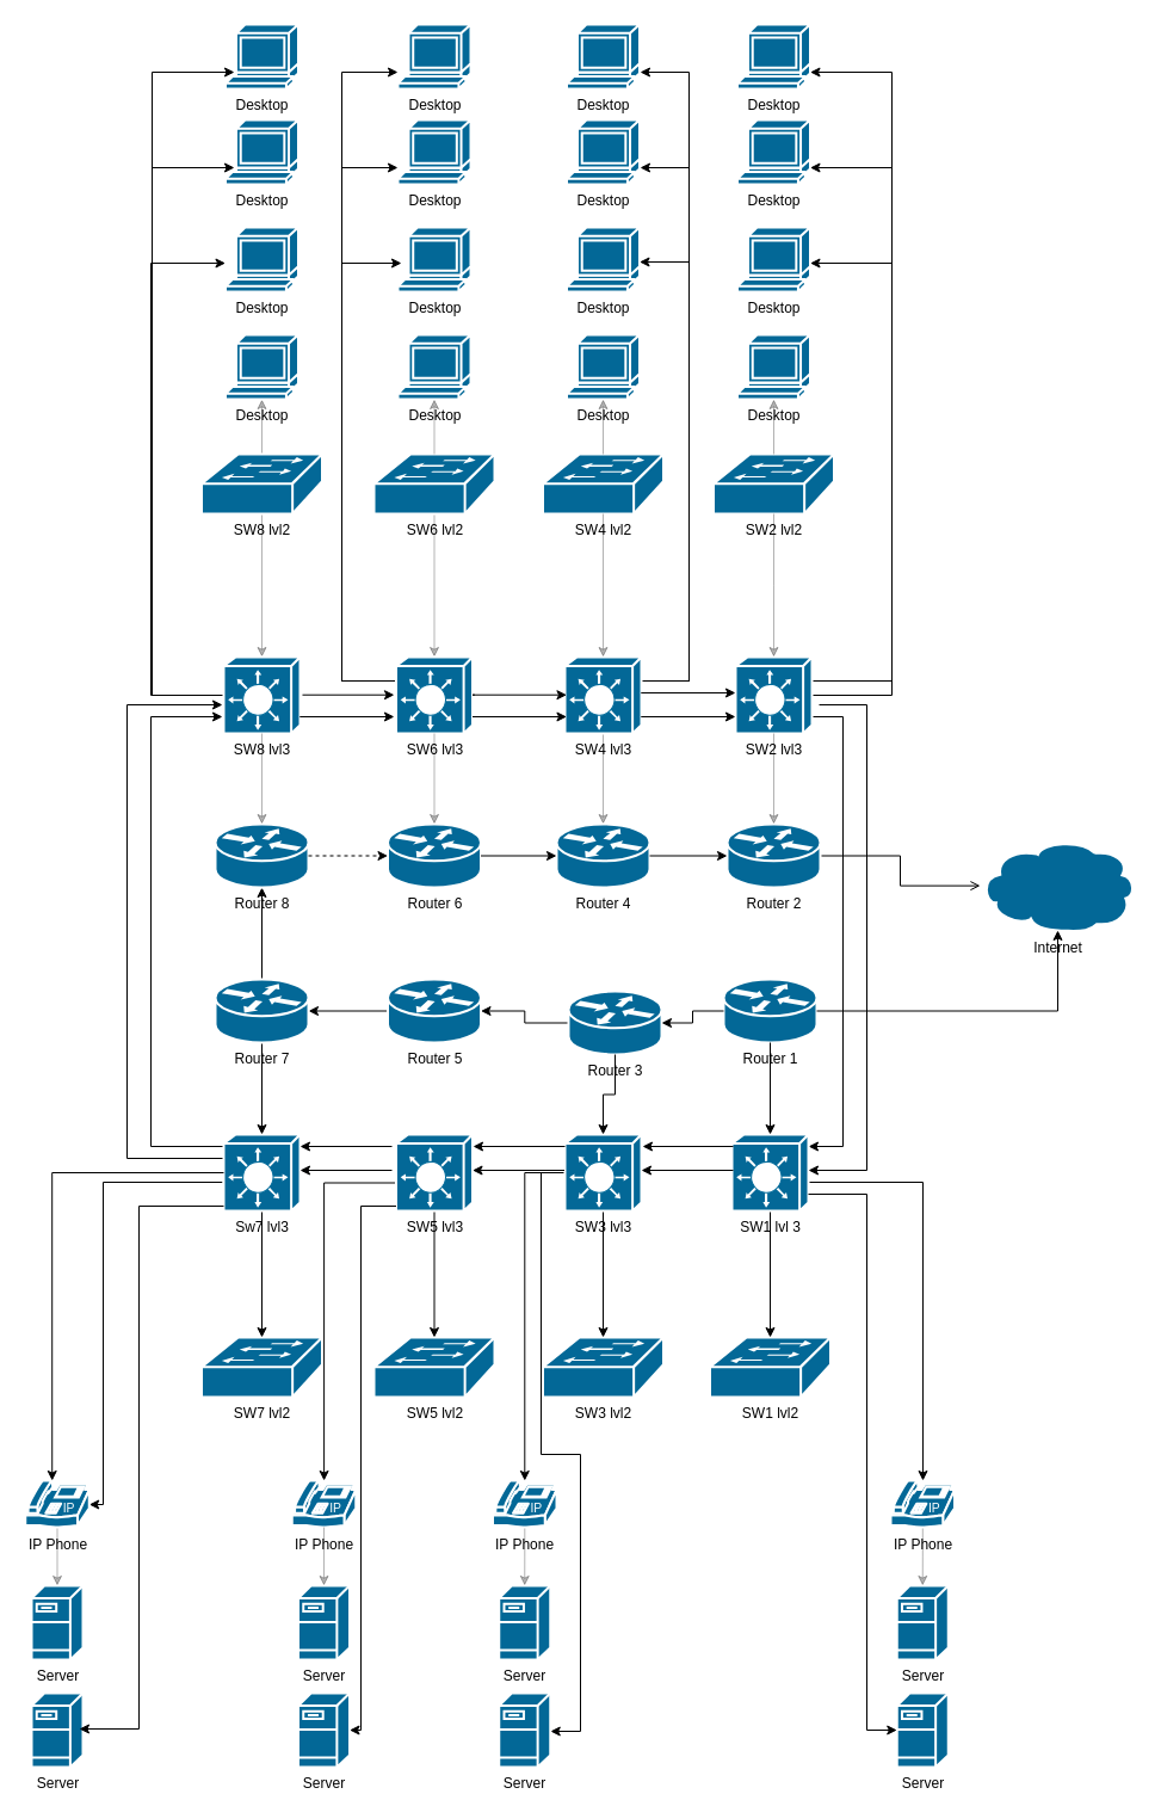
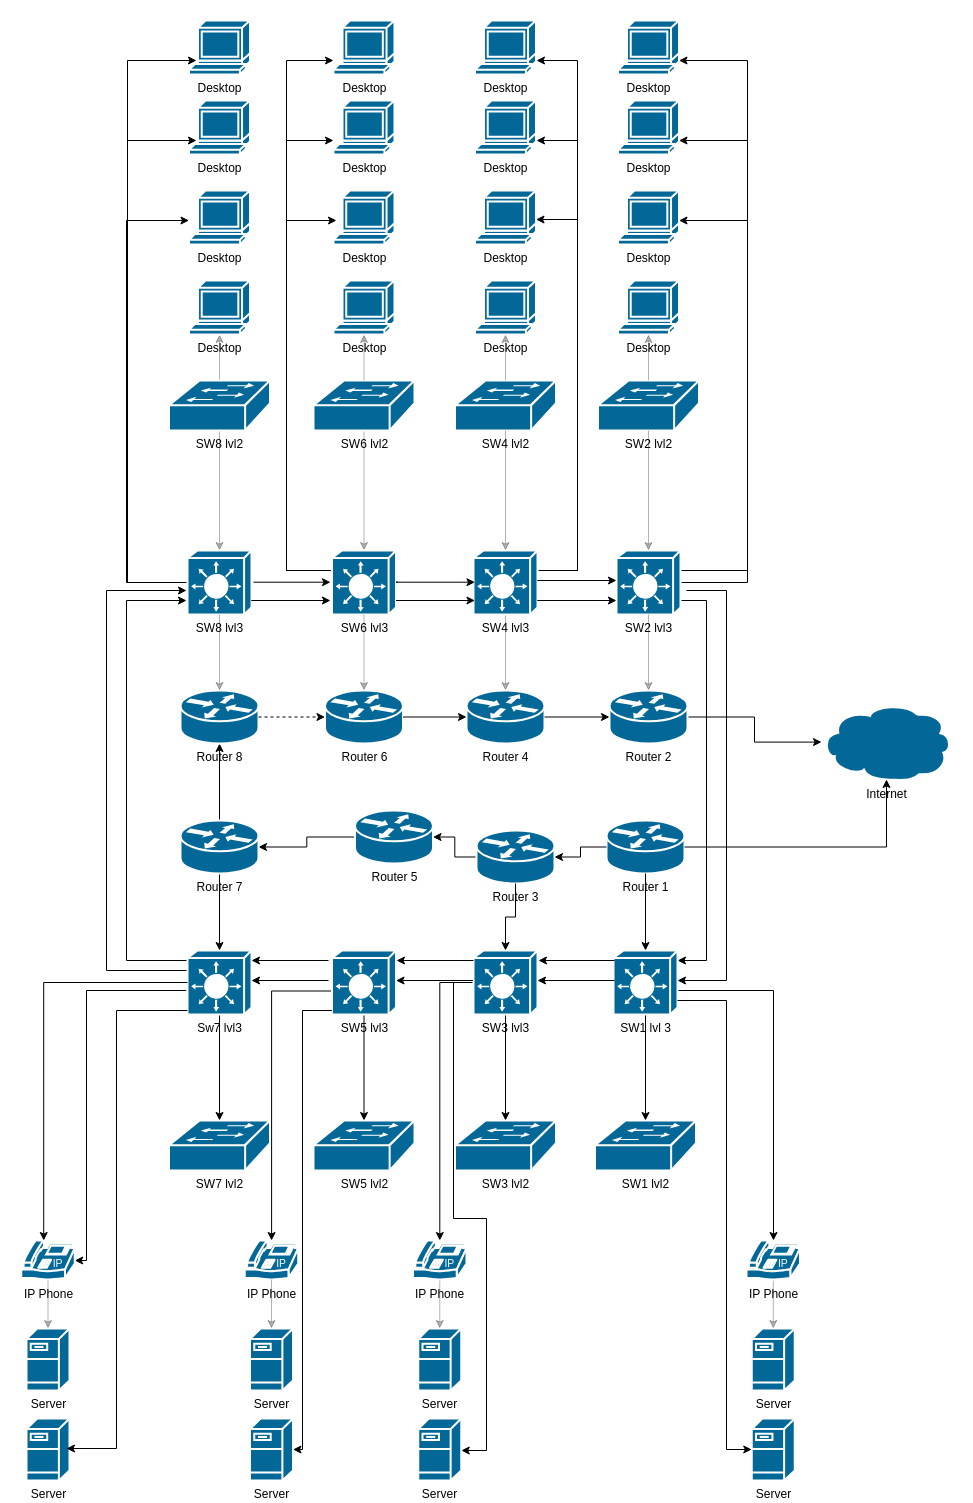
- <mxCell id="53" style="edgeStyle=orthogonalEdgeStyle;rounded=0;orthogonalLoop=1;jettySize=auto;html=1;endArrow=open;" parent="1" source="54" target="64" edge="1"><mxGeometry relative="1" as="geometry" /></mxCell>
+ <mxCell id="53" style="edgeStyle=orthogonalEdgeStyle;rounded=0;orthogonalLoop=1;jettySize=auto;html=1;" parent="1" source="54" target="64" edge="1"><mxGeometry relative="1" as="geometry" /></mxCell>
- <mxCell id="49" value="Router 5" style="shape=mxgraph.cisco.routers.router;sketch=0;html=1;pointerEvents=1;dashed=0;fillColor=#036897;strokeColor=#ffffff;strokeWidth=2;verticalLabelPosition=bottom;verticalAlign=top;align=center;outlineConnect=0;" parent="1" vertex="1"><mxGeometry x="324.5" y="820" width="78" height="53" as="geometry" /></mxCell>
+ <mxCell id="49" value="Router 5" style="shape=mxgraph.cisco.routers.router;sketch=0;html=1;pointerEvents=1;dashed=0;fillColor=#036897;strokeColor=#ffffff;strokeWidth=2;verticalLabelPosition=bottom;verticalAlign=top;align=center;outlineConnect=0;" parent="1" vertex="1"><mxGeometry x="354.5" y="810" width="78" height="53" as="geometry" /></mxCell>
